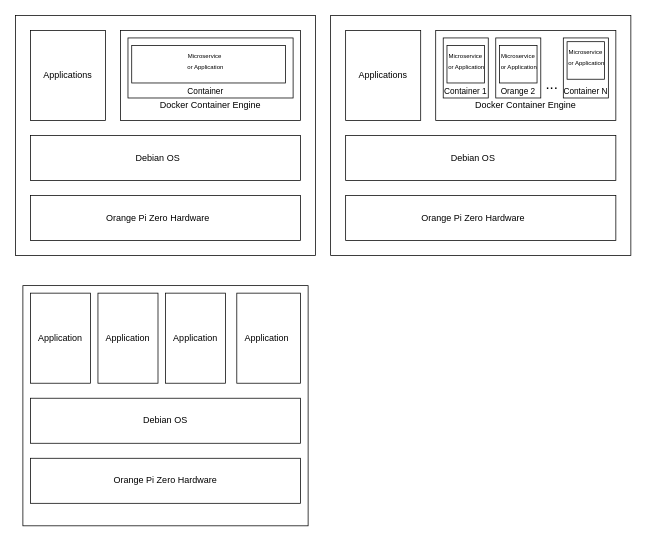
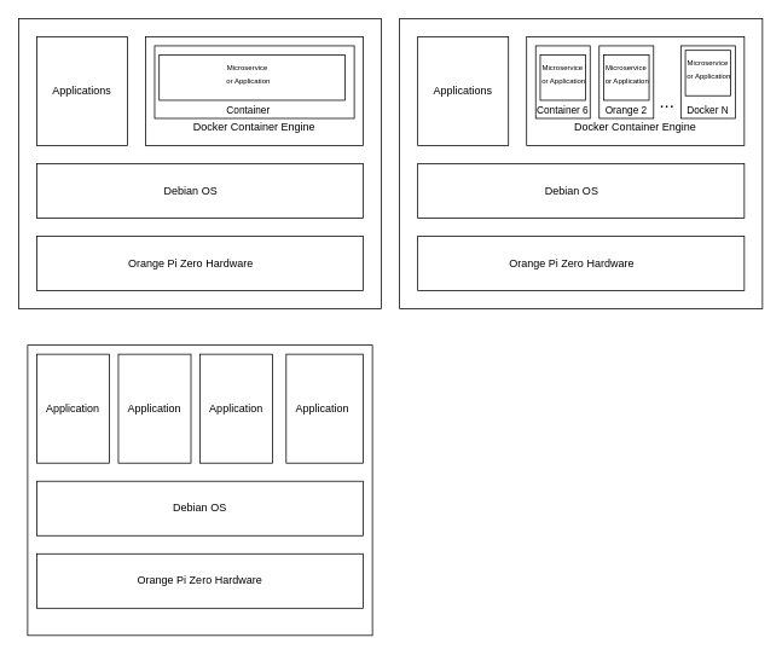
- <mxCell id="40" value="&lt;font style=&quot;font-size: 11px&quot;&gt;Container 1&lt;/font&gt;" style="text;html=1;strokeColor=none;fillColor=none;align=center;verticalAlign=middle;whiteSpace=wrap;rounded=0;" parent="1" vertex="1"><mxGeometry x="585" y="120" width="70" as="geometry" /></mxCell>
+ <mxCell id="40" value="&lt;font style=&quot;font-size: 11px&quot;&gt;Container 6&lt;/font&gt;" style="text;html=1;strokeColor=none;fillColor=none;align=center;verticalAlign=middle;whiteSpace=wrap;rounded=0;" parent="1" vertex="1"><mxGeometry x="585" y="120" width="70" as="geometry" /></mxCell>
- <mxCell id="42" value="&lt;font style=&quot;font-size: 11px&quot;&gt;Container N&lt;/font&gt;" style="text;html=1;strokeColor=none;fillColor=none;align=center;verticalAlign=middle;whiteSpace=wrap;rounded=0;" parent="1" vertex="1"><mxGeometry x="745" y="120" width="70" as="geometry" /></mxCell>
+ <mxCell id="42" value="&lt;font style=&quot;font-size: 11px&quot;&gt;Docker N&lt;/font&gt;" style="text;html=1;strokeColor=none;fillColor=none;align=center;verticalAlign=middle;whiteSpace=wrap;rounded=0;" parent="1" vertex="1"><mxGeometry x="745" y="120" width="70" as="geometry" /></mxCell>
